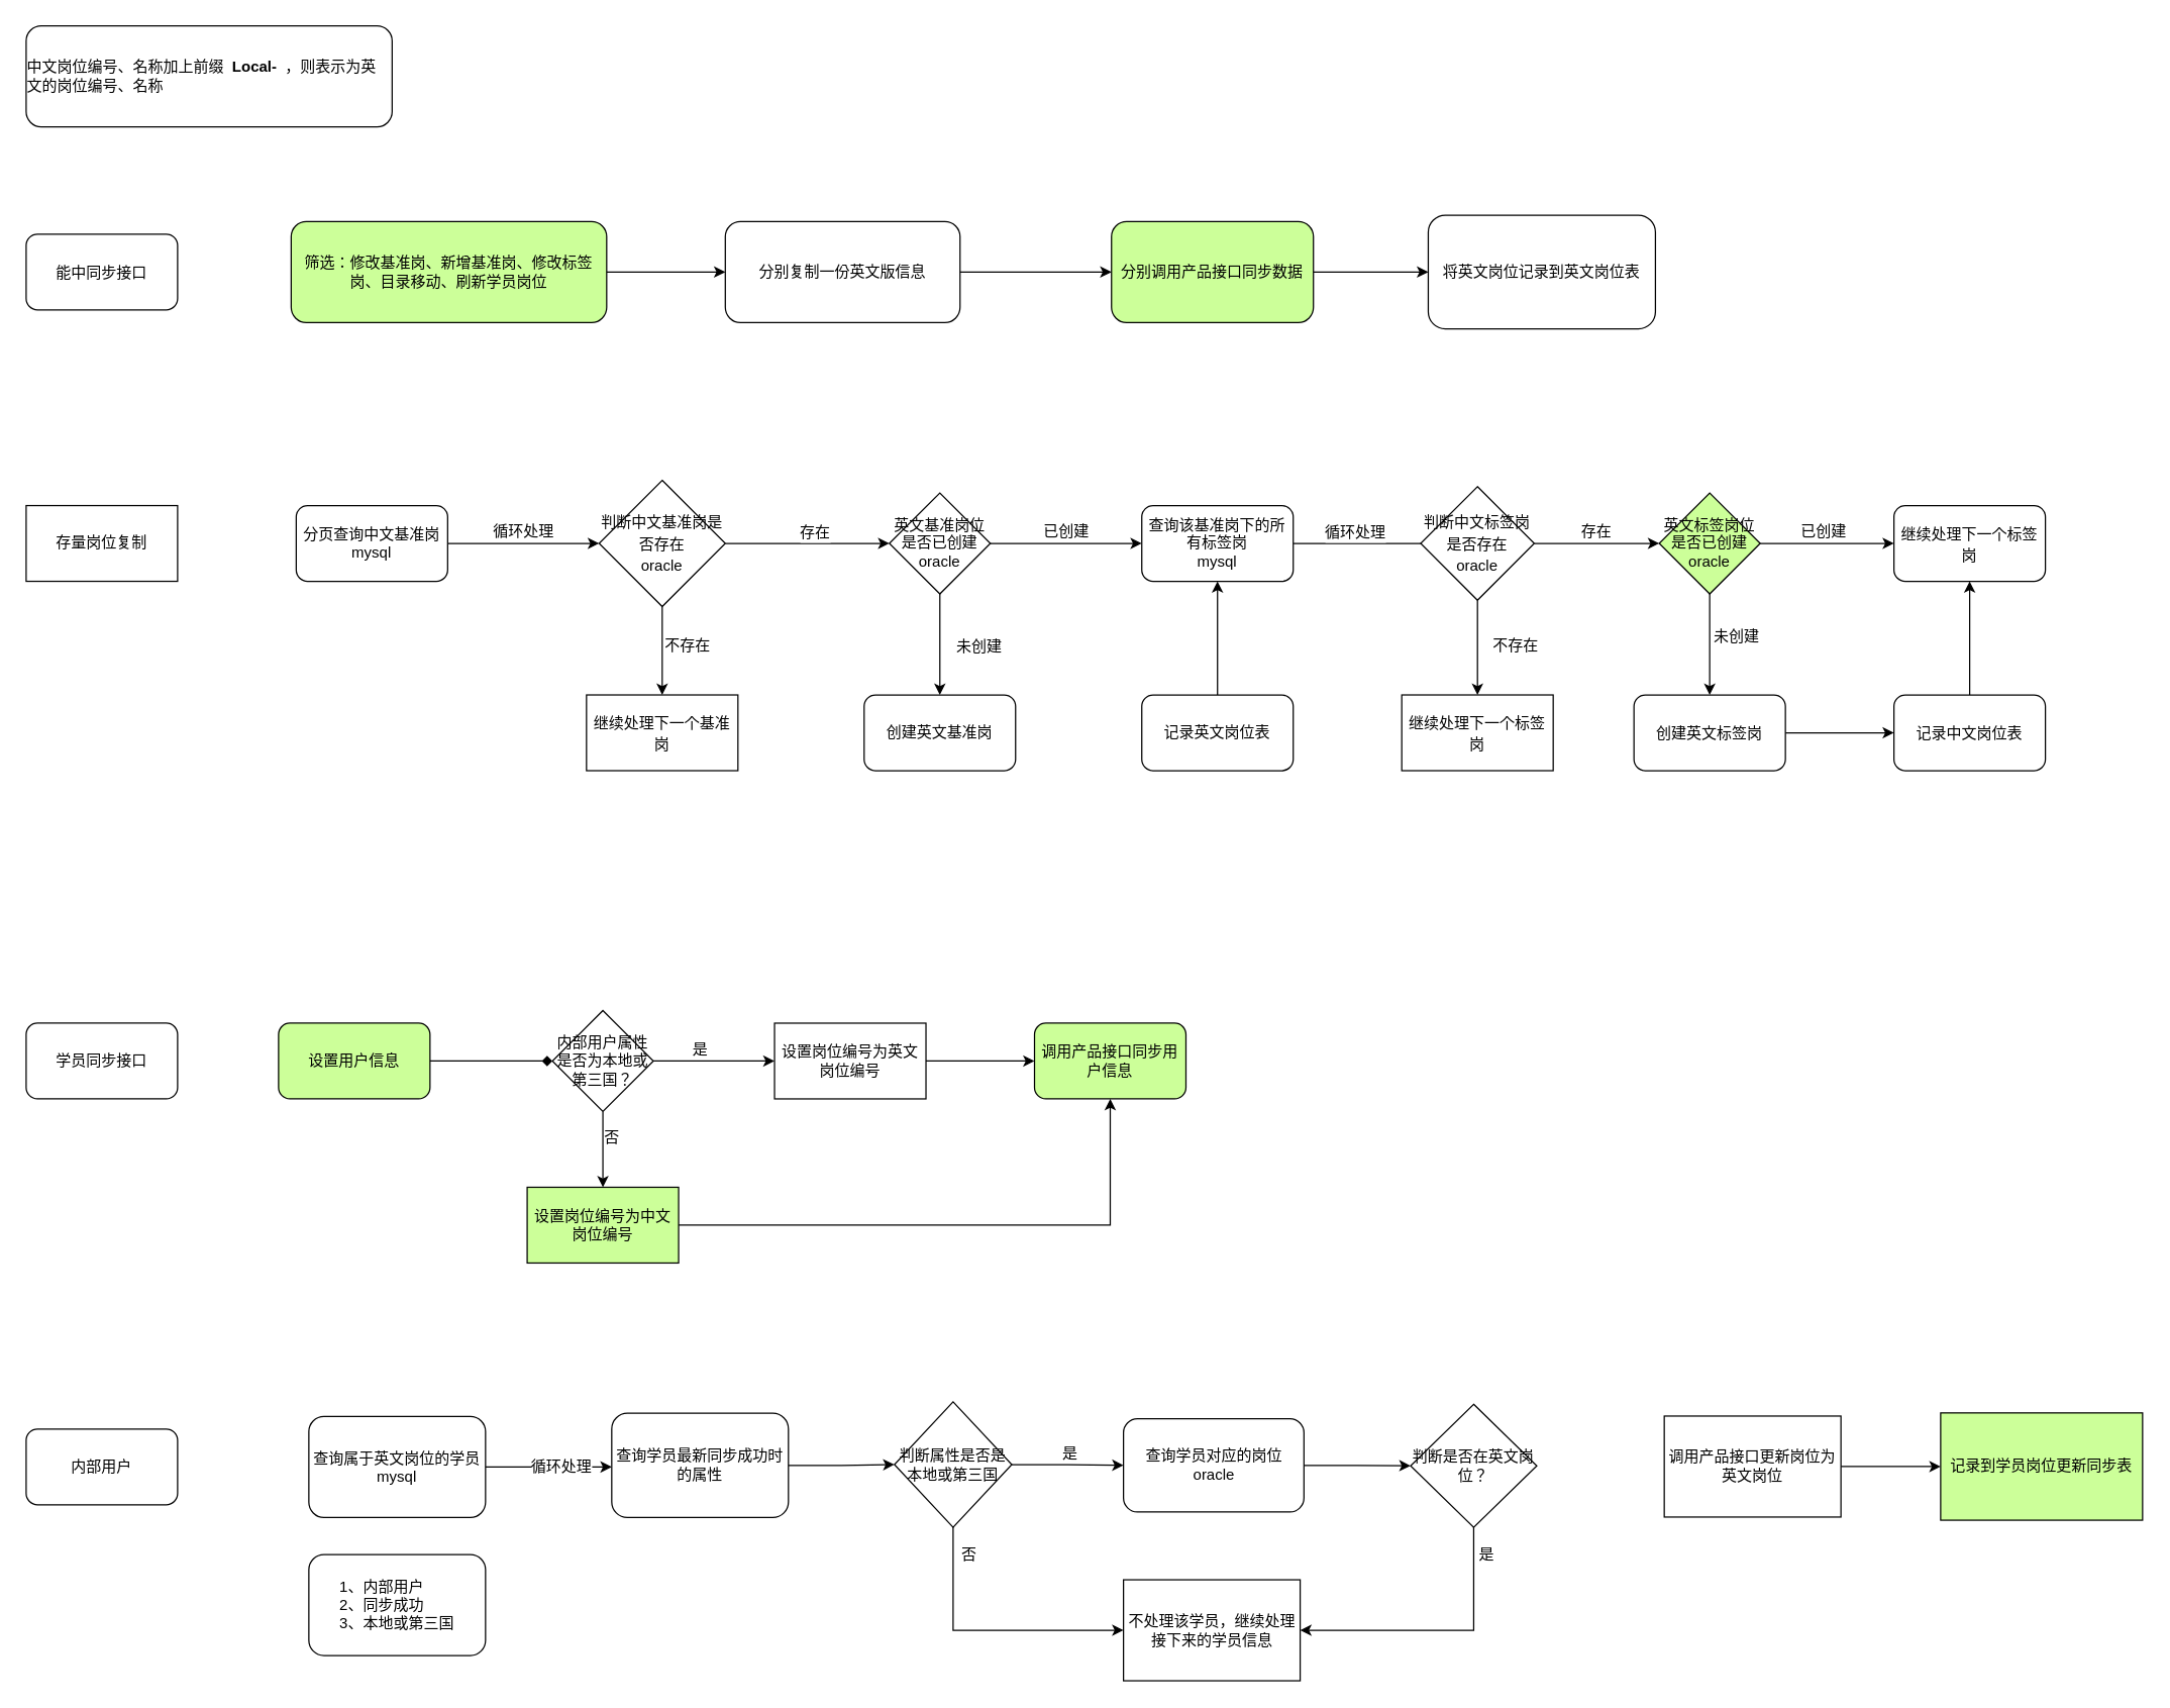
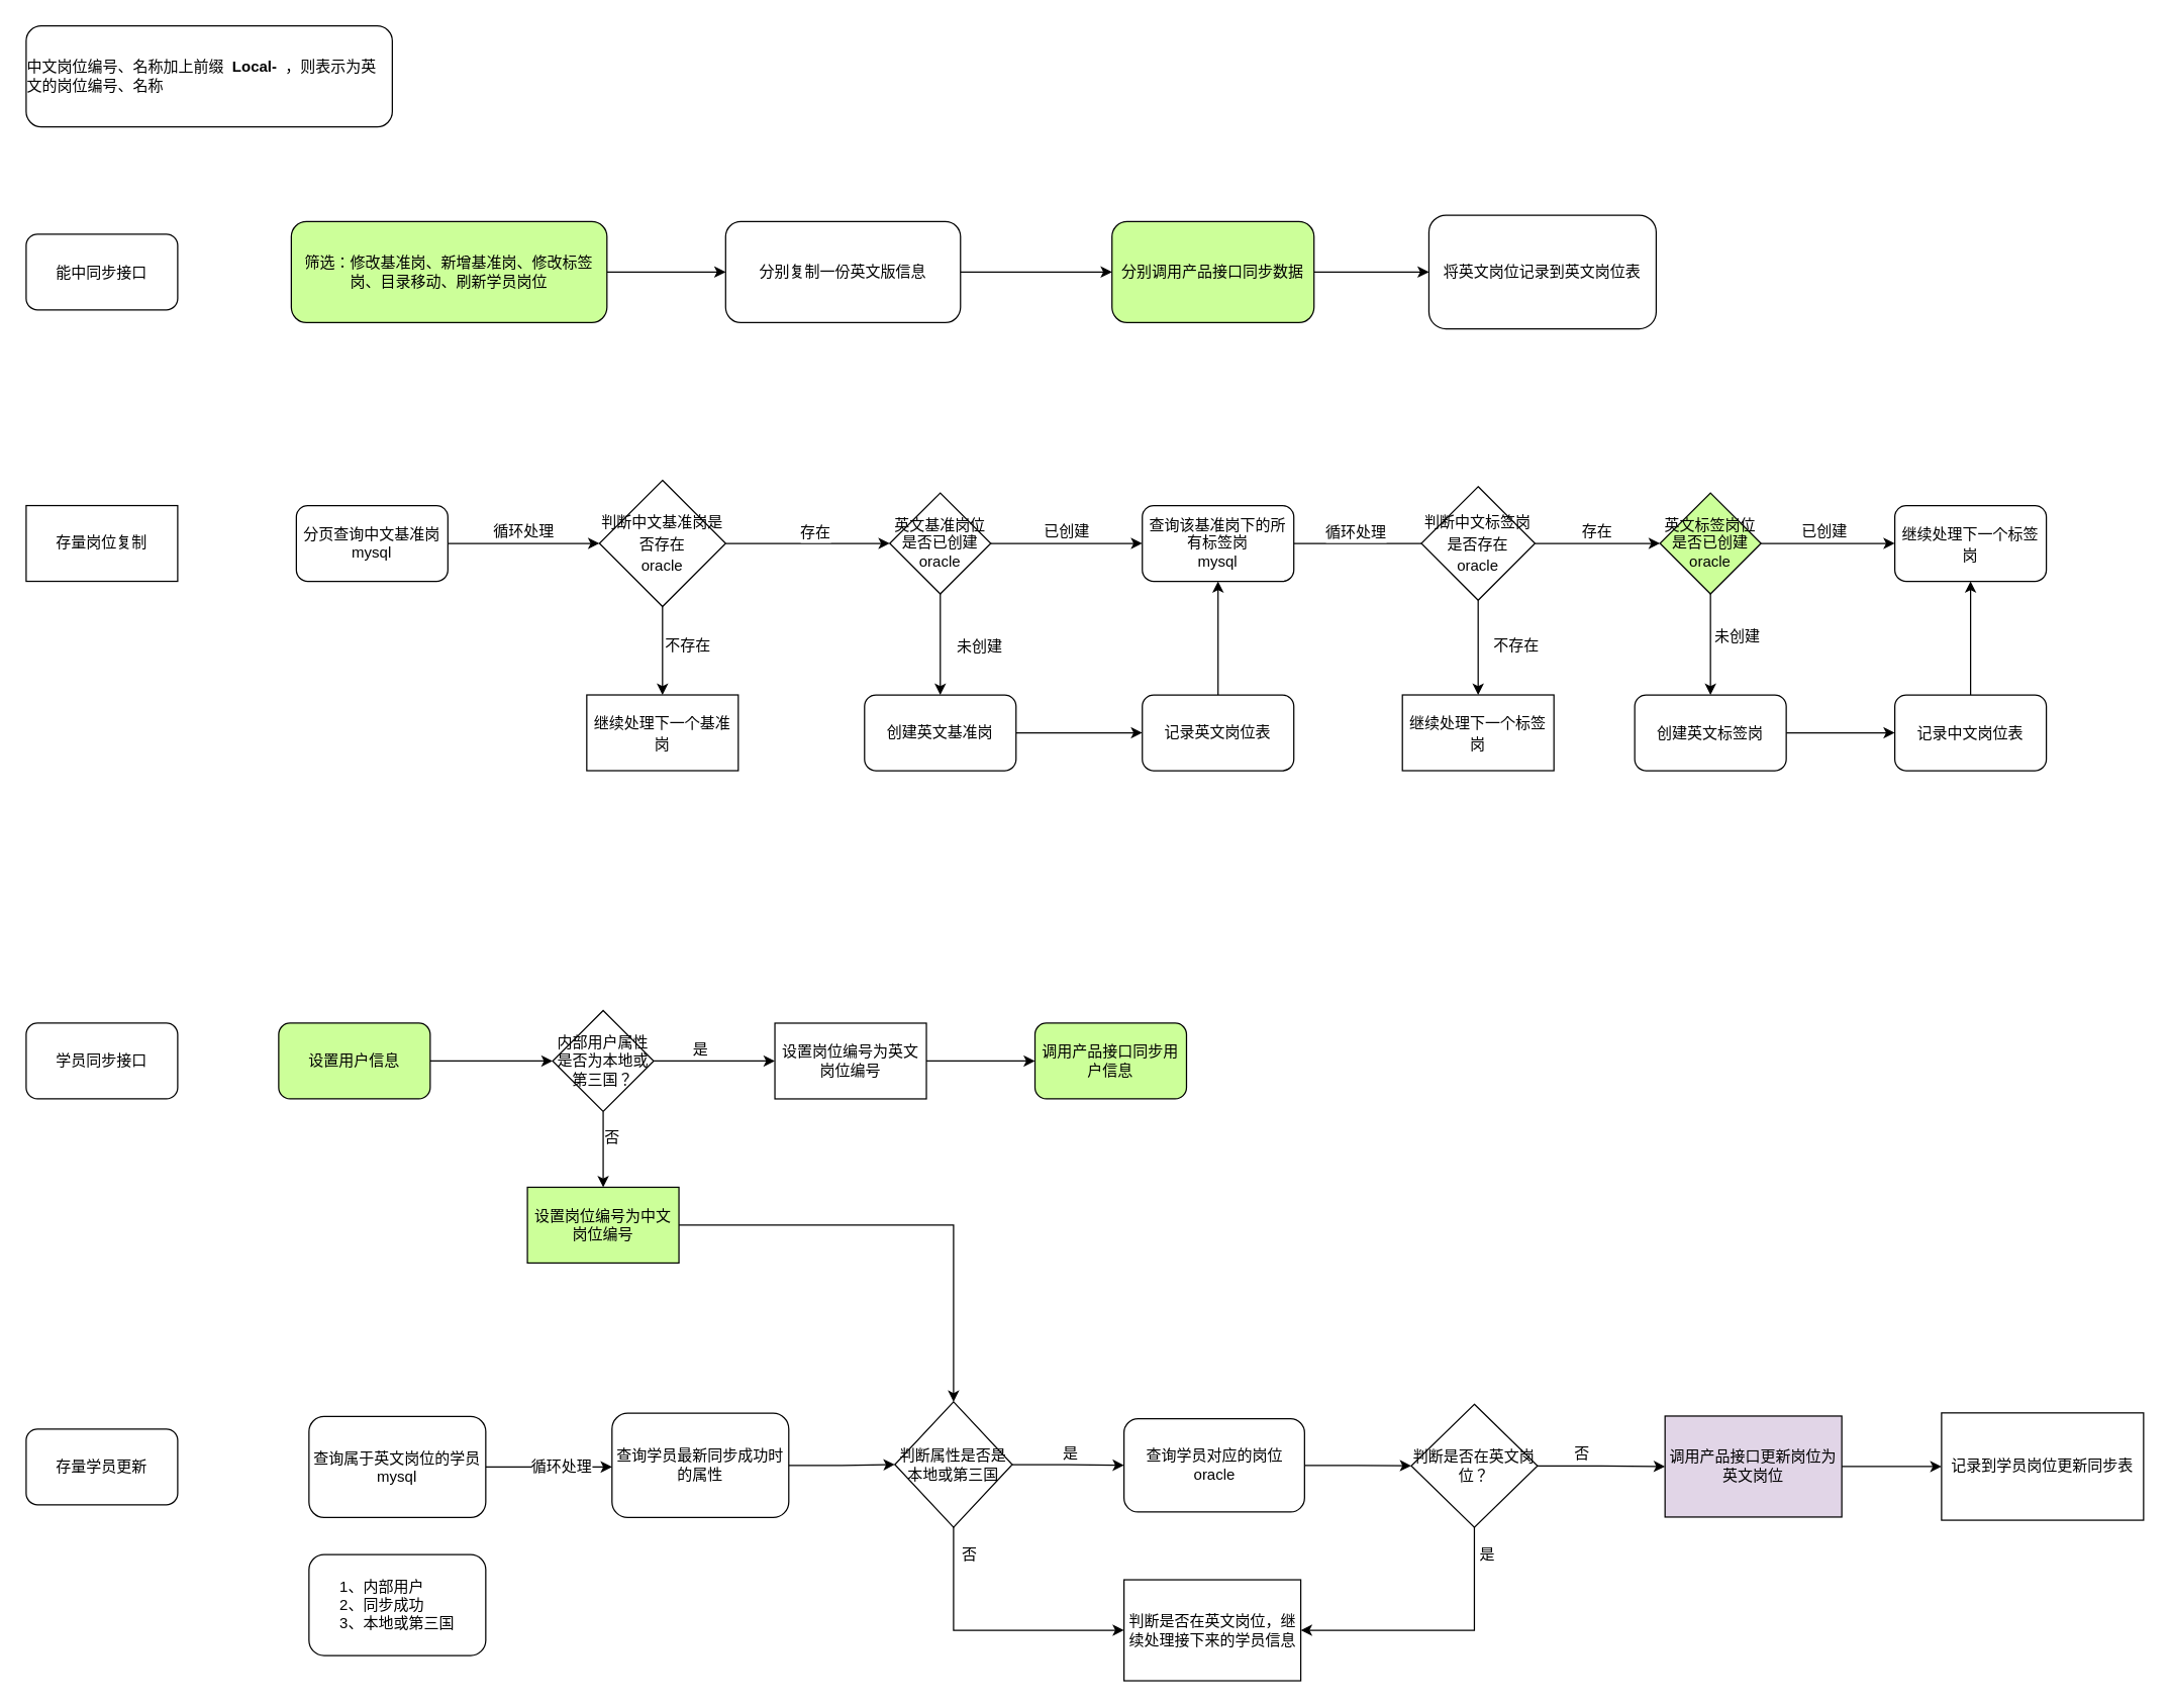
+ <mxCell id="10" value="" style="edgeStyle=orthogonalEdgeStyle;rounded=0;orthogonalLoop=1;jettySize=auto;html=1;fontSize=12;" parent="1" source="11" target="60" edge="1"><mxGeometry relative="1" as="geometry" /></mxCell>
- <mxCell id="63" value="" style="edgeStyle=orthogonalEdgeStyle;rounded=0;orthogonalLoop=1;jettySize=auto;html=1;fontSize=12;entryX=0;entryY=0.5;entryDx=0;entryDy=0;endArrow=diamond;" parent="1" source="64" target="70" edge="1"><mxGeometry relative="1" as="geometry"><mxPoint x="420" y="840" as="targetPoint" /></mxGeometry></mxCell>
+ <mxCell id="63" value="" style="edgeStyle=orthogonalEdgeStyle;rounded=0;orthogonalLoop=1;jettySize=auto;html=1;fontSize=12;entryX=0;entryY=0.5;entryDx=0;entryDy=0;" parent="1" source="64" target="70" edge="1"><mxGeometry relative="1" as="geometry"><mxPoint x="420" y="840" as="targetPoint" /></mxGeometry></mxCell>
- <mxCell id="73" style="edgeStyle=orthogonalEdgeStyle;rounded=0;orthogonalLoop=1;jettySize=auto;html=1;exitX=1;exitY=0.5;exitDx=0;exitDy=0;fontSize=12;" parent="1" source="74" target="65" edge="1"><mxGeometry relative="1" as="geometry" /></mxCell>
+ <mxCell id="73" style="edgeStyle=orthogonalEdgeStyle;rounded=0;orthogonalLoop=1;jettySize=auto;html=1;exitX=1;exitY=0.5;exitDx=0;exitDy=0;fontSize=12;" parent="1" source="74" target="58" edge="1"><mxGeometry relative="1" as="geometry" /></mxCell>
+ <mxCell id="42" value="" style="edgeStyle=orthogonalEdgeStyle;rounded=0;orthogonalLoop=1;jettySize=auto;html=1;fontSize=12;" parent="1" source="46" target="48" edge="1"><mxGeometry relative="1" as="geometry" /></mxCell>
+ <mxCell id="43" value="否" style="edgeLabel;html=1;align=center;verticalAlign=middle;resizable=0;points=[];fontSize=12;" parent="42" vertex="1" connectable="0"><mxGeometry x="-0.267" y="1" relative="1" as="geometry"><mxPoint x="-2" y="-9" as="offset" /></mxGeometry></mxCell>
- <mxCell id="48" value="调用产品接口更新岗位为英文岗位" style="whiteSpace=wrap;html=1;" parent="1" vertex="1"><mxGeometry x="1318" y="1121.24" width="140" height="80" as="geometry" /></mxCell>
+ <mxCell id="48" value="调用产品接口更新岗位为英文岗位" style="whiteSpace=wrap;html=1;fillColor=#e1d5e7;" parent="1" vertex="1"><mxGeometry x="1318" y="1121.24" width="140" height="80" as="geometry" /></mxCell>
- <mxCell id="49" value="记录到学员岗位更新同步表" style="whiteSpace=wrap;html=1;fillColor=#ccff99;" parent="1" vertex="1"><mxGeometry x="1537" y="1118.74" width="160" height="85" as="geometry" /></mxCell>
+ <mxCell id="49" value="记录到学员岗位更新同步表" style="whiteSpace=wrap;html=1;" parent="1" vertex="1"><mxGeometry x="1537" y="1118.74" width="160" height="85" as="geometry" /></mxCell>
- <mxCell id="37" value="内部用户" style="rounded=1;whiteSpace=wrap;html=1;fontSize=12;" parent="1" vertex="1"><mxGeometry x="20" y="1131.56" width="120" height="60" as="geometry" /></mxCell>
+ <mxCell id="37" value="存量学员更新" style="rounded=1;whiteSpace=wrap;html=1;fontSize=12;" parent="1" vertex="1"><mxGeometry x="20" y="1131.56" width="120" height="60" as="geometry" /></mxCell>
- <mxCell id="50" value="不处理该学员，继续处理接下来的学员信息" style="whiteSpace=wrap;html=1;" parent="1" vertex="1"><mxGeometry x="889.5" y="1250.94" width="140" height="80" as="geometry" /></mxCell>
+ <mxCell id="50" value="判断是否在英文岗位，继续处理接下来的学员信息" style="whiteSpace=wrap;html=1;" parent="1" vertex="1"><mxGeometry x="889.5" y="1250.94" width="140" height="80" as="geometry" /></mxCell>
